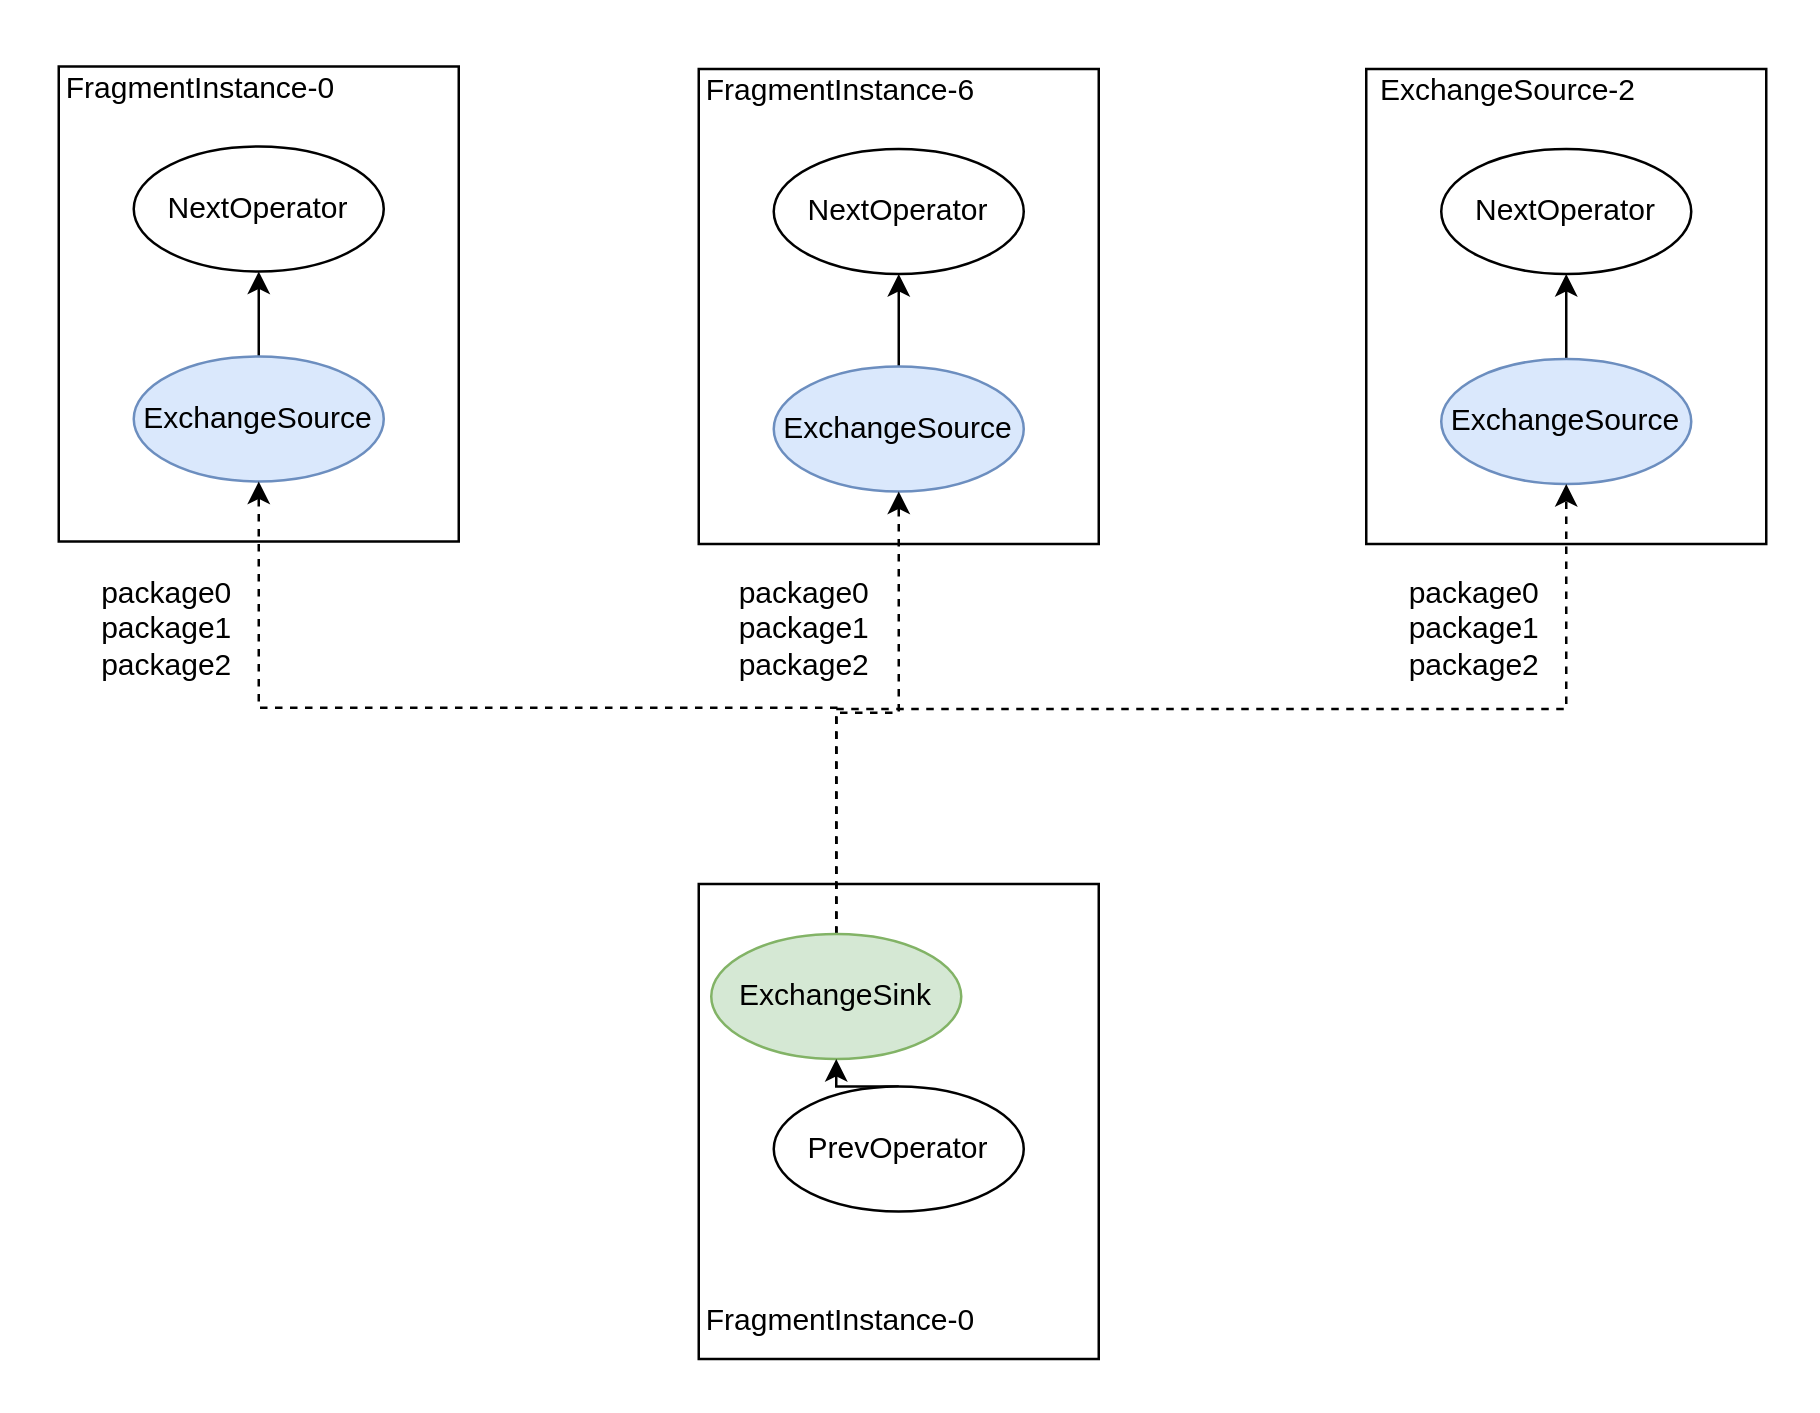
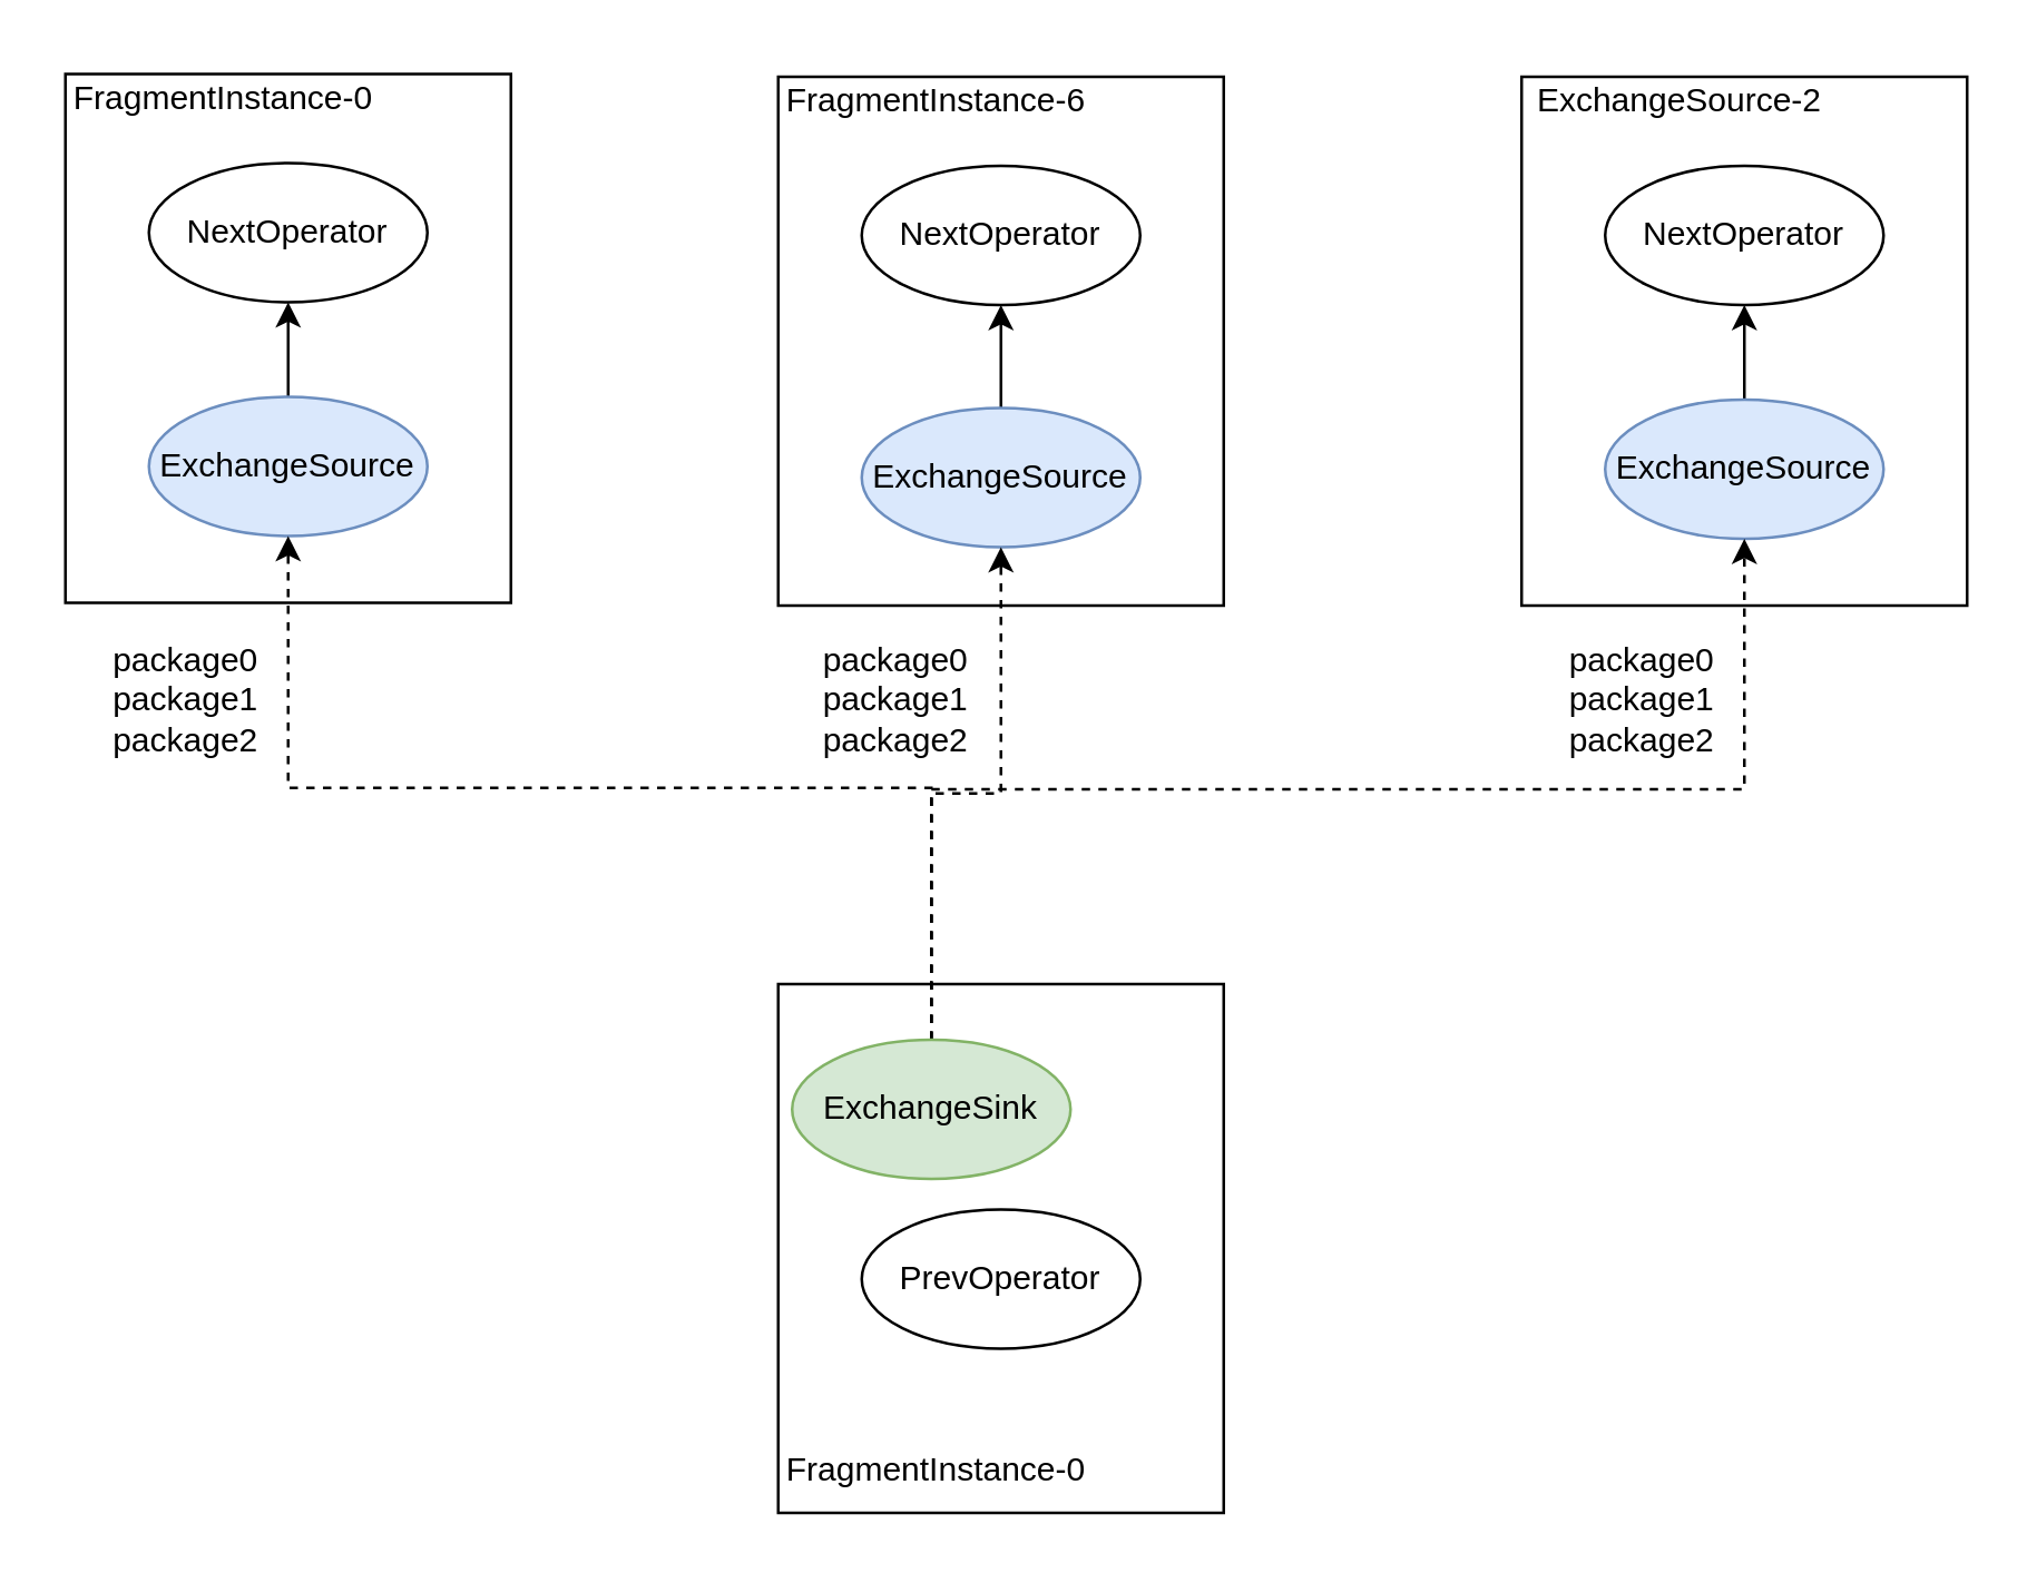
- <mxCell id="22" style="edgeStyle=orthogonalEdgeStyle;rounded=0;orthogonalLoop=1;jettySize=auto;html=1;exitX=0.5;exitY=0;exitDx=0;exitDy=0;entryX=0.5;entryY=1;entryDx=0;entryDy=0;" edge="1" parent="1" source="23" target="21"><mxGeometry relative="1" as="geometry" /></mxCell>
